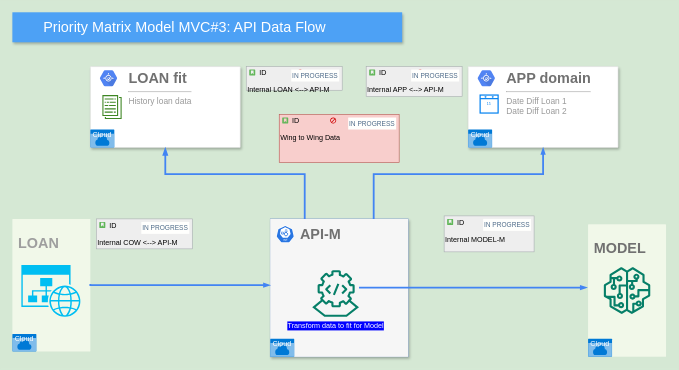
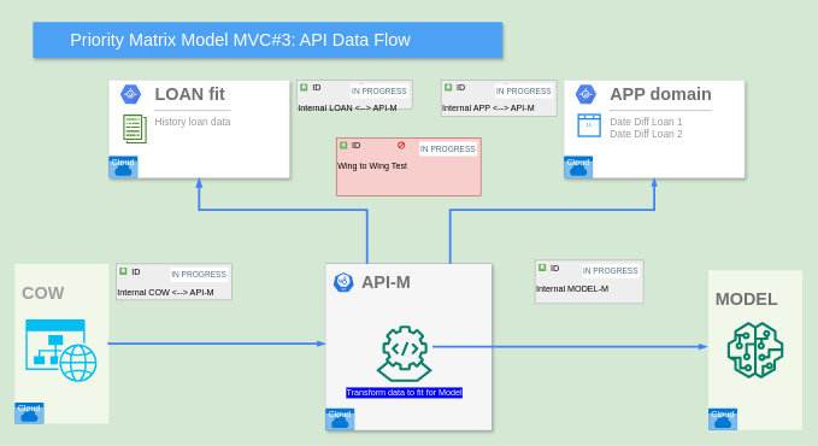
- <mxCell id="2" value="&lt;font style=&quot;font-size: 24px;&quot;&gt;Priority Matrix Model MVC#3: API Data Flow&lt;/font&gt;" style="fillColor=#4DA1F5;strokeColor=none;shadow=1;gradientColor=none;fontSize=14;align=left;spacingLeft=50;fontColor=#ffffff;html=1;" parent="1" vertex="1"><mxGeometry x="20" y="20" width="650" height="50" as="geometry" /></mxCell>
+ <mxCell id="2" value="&lt;font style=&quot;font-size: 24px;&quot;&gt;Priority Matrix Model MVC#3: API Data Flow&lt;/font&gt;" style="fillColor=#4DA1F5;strokeColor=none;shadow=1;gradientColor=none;fontSize=14;align=left;spacingLeft=50;fontColor=#ffffff;html=1;" parent="1" vertex="1"><mxGeometry x="45" y="30" width="650" height="50" as="geometry" /></mxCell>
- <mxCell id="38" value="Wing to Wing Data" style="html=1;shadow=0;dashed=0;shape=mxgraph.atlassian.issue;issueType=story;issuePriority=blocker;issueStatus=inProgress;verticalAlign=top;align=left;whiteSpace=wrap;overflow=hidden;spacingTop=25;strokeColor=#b85450;fillColor=#f8cecc;fontSize=12;backgroundOutline=1;sketch=0;" vertex="1" parent="1"><mxGeometry x="465" y="190.5" width="200" height="80" as="geometry" /></mxCell>
+ <mxCell id="38" value="Wing to Wing Test" style="html=1;shadow=0;dashed=0;shape=mxgraph.atlassian.issue;issueType=story;issuePriority=blocker;issueStatus=inProgress;verticalAlign=top;align=left;whiteSpace=wrap;overflow=hidden;spacingTop=25;strokeColor=#b85450;fillColor=#f8cecc;fontSize=12;backgroundOutline=1;sketch=0;" vertex="1" parent="1"><mxGeometry x="465" y="190.5" width="200" height="80" as="geometry" /></mxCell>
- <mxCell id="6" value="&lt;h2&gt;&lt;font style=&quot;font-size: 24px;&quot;&gt;LOAN&lt;/font&gt;&lt;/h2&gt;" style="rounded=1;absoluteArcSize=1;arcSize=2;html=1;strokeColor=none;gradientColor=none;shadow=0;dashed=0;fontSize=12;fontColor=#9E9E9E;align=left;verticalAlign=top;spacing=10;spacingTop=-4;fillColor=#F1F8E9;" parent="5" vertex="1"><mxGeometry width="130" height="221" as="geometry" /></mxCell>
+ <mxCell id="6" value="&lt;h2&gt;&lt;font style=&quot;font-size: 24px;&quot;&gt;COW&lt;/font&gt;&lt;/h2&gt;" style="rounded=1;absoluteArcSize=1;arcSize=2;html=1;strokeColor=none;gradientColor=none;shadow=0;dashed=0;fontSize=12;fontColor=#9E9E9E;align=left;verticalAlign=top;spacing=10;spacingTop=-4;fillColor=#F1F8E9;" parent="5" vertex="1"><mxGeometry width="130" height="221" as="geometry" /></mxCell>
